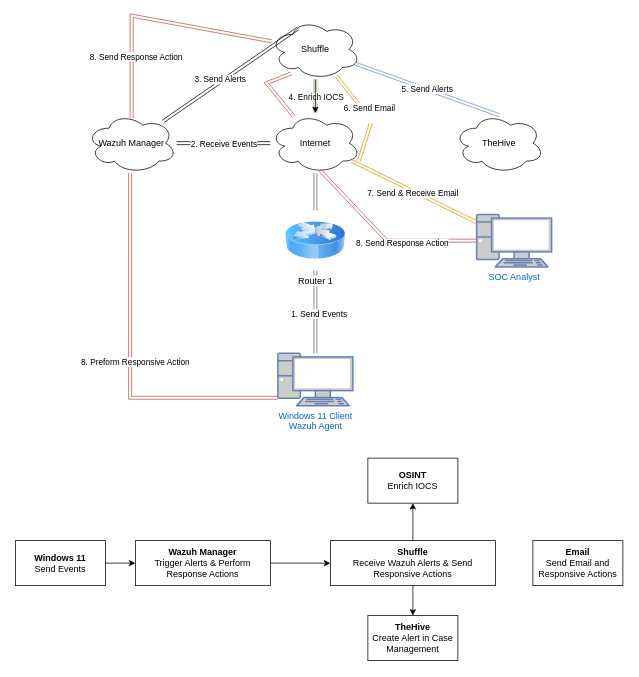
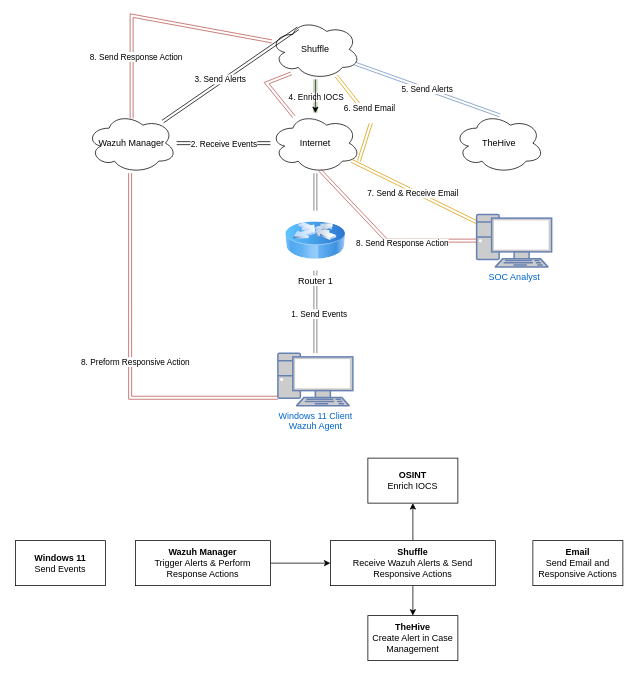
- <mxCell id="33" value="" style="edgeStyle=orthogonalEdgeStyle;rounded=0;orthogonalLoop=1;jettySize=auto;html=1;" edge="1" parent="1" source="34" target="36"><mxGeometry relative="1" as="geometry" /></mxCell>
